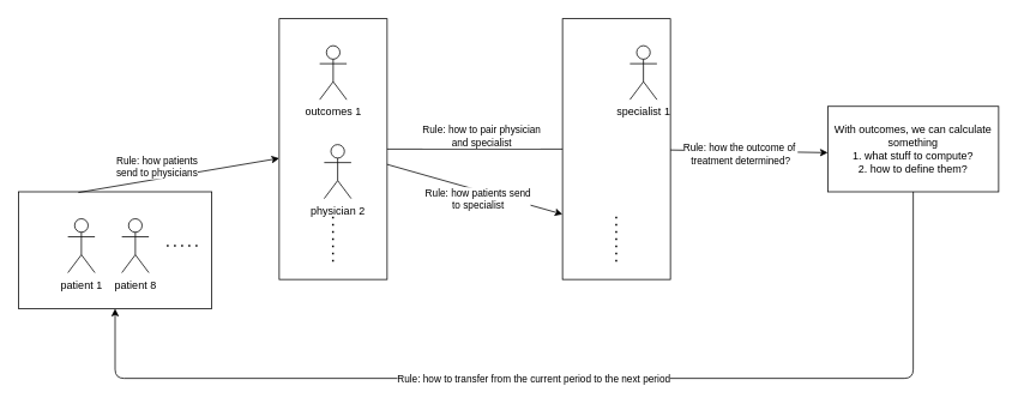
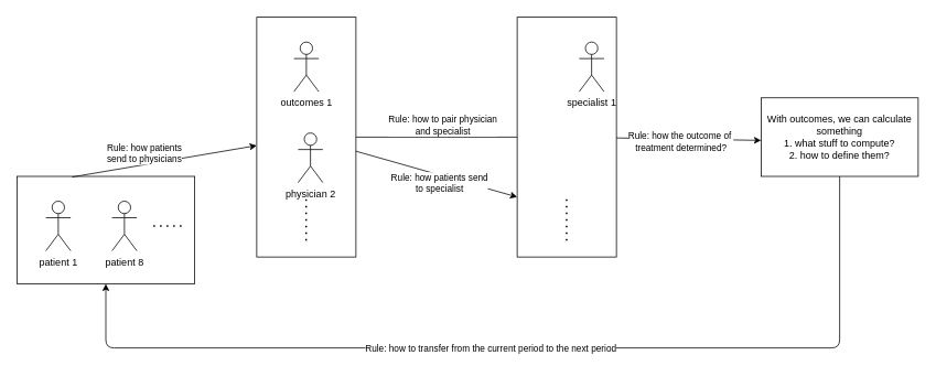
- <mxCell id="16" value="patient 1" style="shape=umlActor;verticalLabelPosition=bottom;verticalAlign=top;html=1;outlineConnect=0;" vertex="1" parent="13"><mxGeometry x="55" y="30" width="30" height="60" as="geometry" /></mxCell>
+ <mxCell id="16" value="patient 1" style="shape=umlActor;verticalLabelPosition=bottom;verticalAlign=top;html=1;outlineConnect=0;" vertex="1" parent="13"><mxGeometry x="35" y="30" width="30" height="60" as="geometry" /></mxCell>
